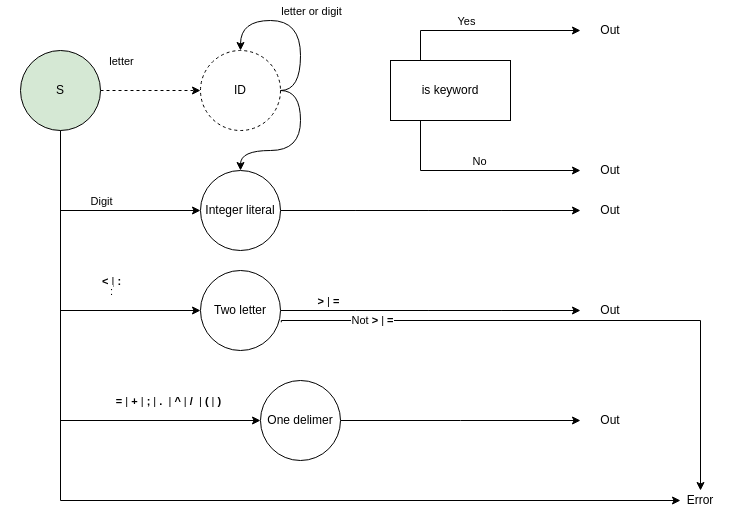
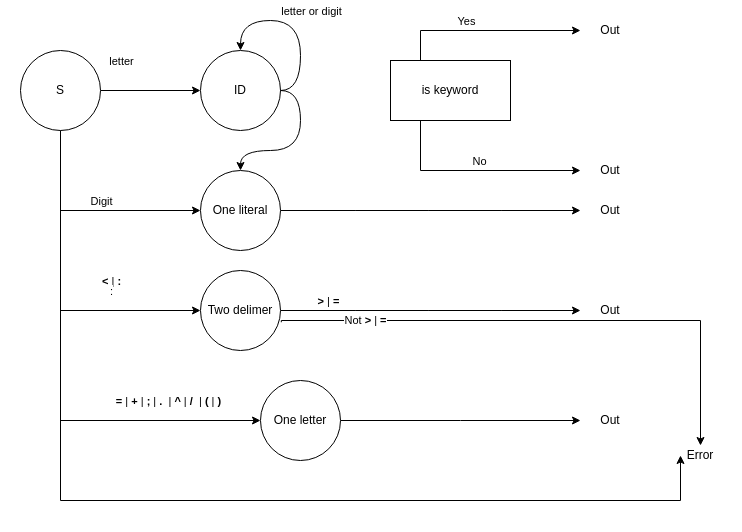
- <mxCell id="12" value="S" style="ellipse;whiteSpace=wrap;html=1;aspect=fixed;fillColor=#d5e8d4;" vertex="1" parent="1"><mxGeometry x="20" y="50" width="80" height="80" as="geometry" /></mxCell>
+ <mxCell id="12" value="S" style="ellipse;whiteSpace=wrap;html=1;aspect=fixed;" vertex="1" parent="1"><mxGeometry x="20" y="50" width="80" height="80" as="geometry" /></mxCell>
- <mxCell id="2" style="edgeStyle=orthogonalEdgeStyle;rounded=0;orthogonalLoop=1;jettySize=auto;html=1;dashed=1;" edge="1" parent="1" source="12" target="14"><mxGeometry relative="1" as="geometry" /></mxCell>
+ <mxCell id="2" style="edgeStyle=orthogonalEdgeStyle;rounded=0;orthogonalLoop=1;jettySize=auto;html=1;" edge="1" parent="1" source="12" target="14"><mxGeometry relative="1" as="geometry" /></mxCell>
- <mxCell id="14" value="ID" style="ellipse;whiteSpace=wrap;html=1;aspect=fixed;dashed=1;" vertex="1" parent="1"><mxGeometry x="200" y="50" width="80" height="80" as="geometry" /></mxCell>
+ <mxCell id="14" value="ID" style="ellipse;whiteSpace=wrap;html=1;aspect=fixed;" vertex="1" parent="1"><mxGeometry x="200" y="50" width="80" height="80" as="geometry" /></mxCell>
- <mxCell id="24" value="Integer literal" style="ellipse;whiteSpace=wrap;html=1;aspect=fixed;" vertex="1" parent="1"><mxGeometry x="200" y="170" width="80" height="80" as="geometry" /></mxCell>
+ <mxCell id="24" value="One literal" style="ellipse;whiteSpace=wrap;html=1;aspect=fixed;" vertex="1" parent="1"><mxGeometry x="200" y="170" width="80" height="80" as="geometry" /></mxCell>
- <mxCell id="30" value="Two letter" style="ellipse;whiteSpace=wrap;html=1;aspect=fixed;" vertex="1" parent="1"><mxGeometry x="200" y="270" width="80" height="80" as="geometry" /></mxCell>
+ <mxCell id="30" value="Two delimer" style="ellipse;whiteSpace=wrap;html=1;aspect=fixed;" vertex="1" parent="1"><mxGeometry x="200" y="270" width="80" height="80" as="geometry" /></mxCell>
- <mxCell id="33" value="One delimer" style="ellipse;whiteSpace=wrap;html=1;aspect=fixed;" vertex="1" parent="1"><mxGeometry x="260" y="380" width="80" height="80" as="geometry" /></mxCell>
+ <mxCell id="33" value="One letter" style="ellipse;whiteSpace=wrap;html=1;aspect=fixed;" vertex="1" parent="1"><mxGeometry x="260" y="380" width="80" height="80" as="geometry" /></mxCell>
- <mxCell id="35" value="Error" style="text;html=1;strokeColor=none;fillColor=none;align=center;verticalAlign=middle;whiteSpace=wrap;rounded=0;" vertex="1" parent="1"><mxGeometry x="680" y="490" width="40" height="20" as="geometry" /></mxCell>
+ <mxCell id="35" value="Error" style="text;html=1;strokeColor=none;fillColor=none;align=center;verticalAlign=middle;whiteSpace=wrap;rounded=0;" vertex="1" parent="1"><mxGeometry x="680" y="445" width="40" height="20" as="geometry" /></mxCell>
